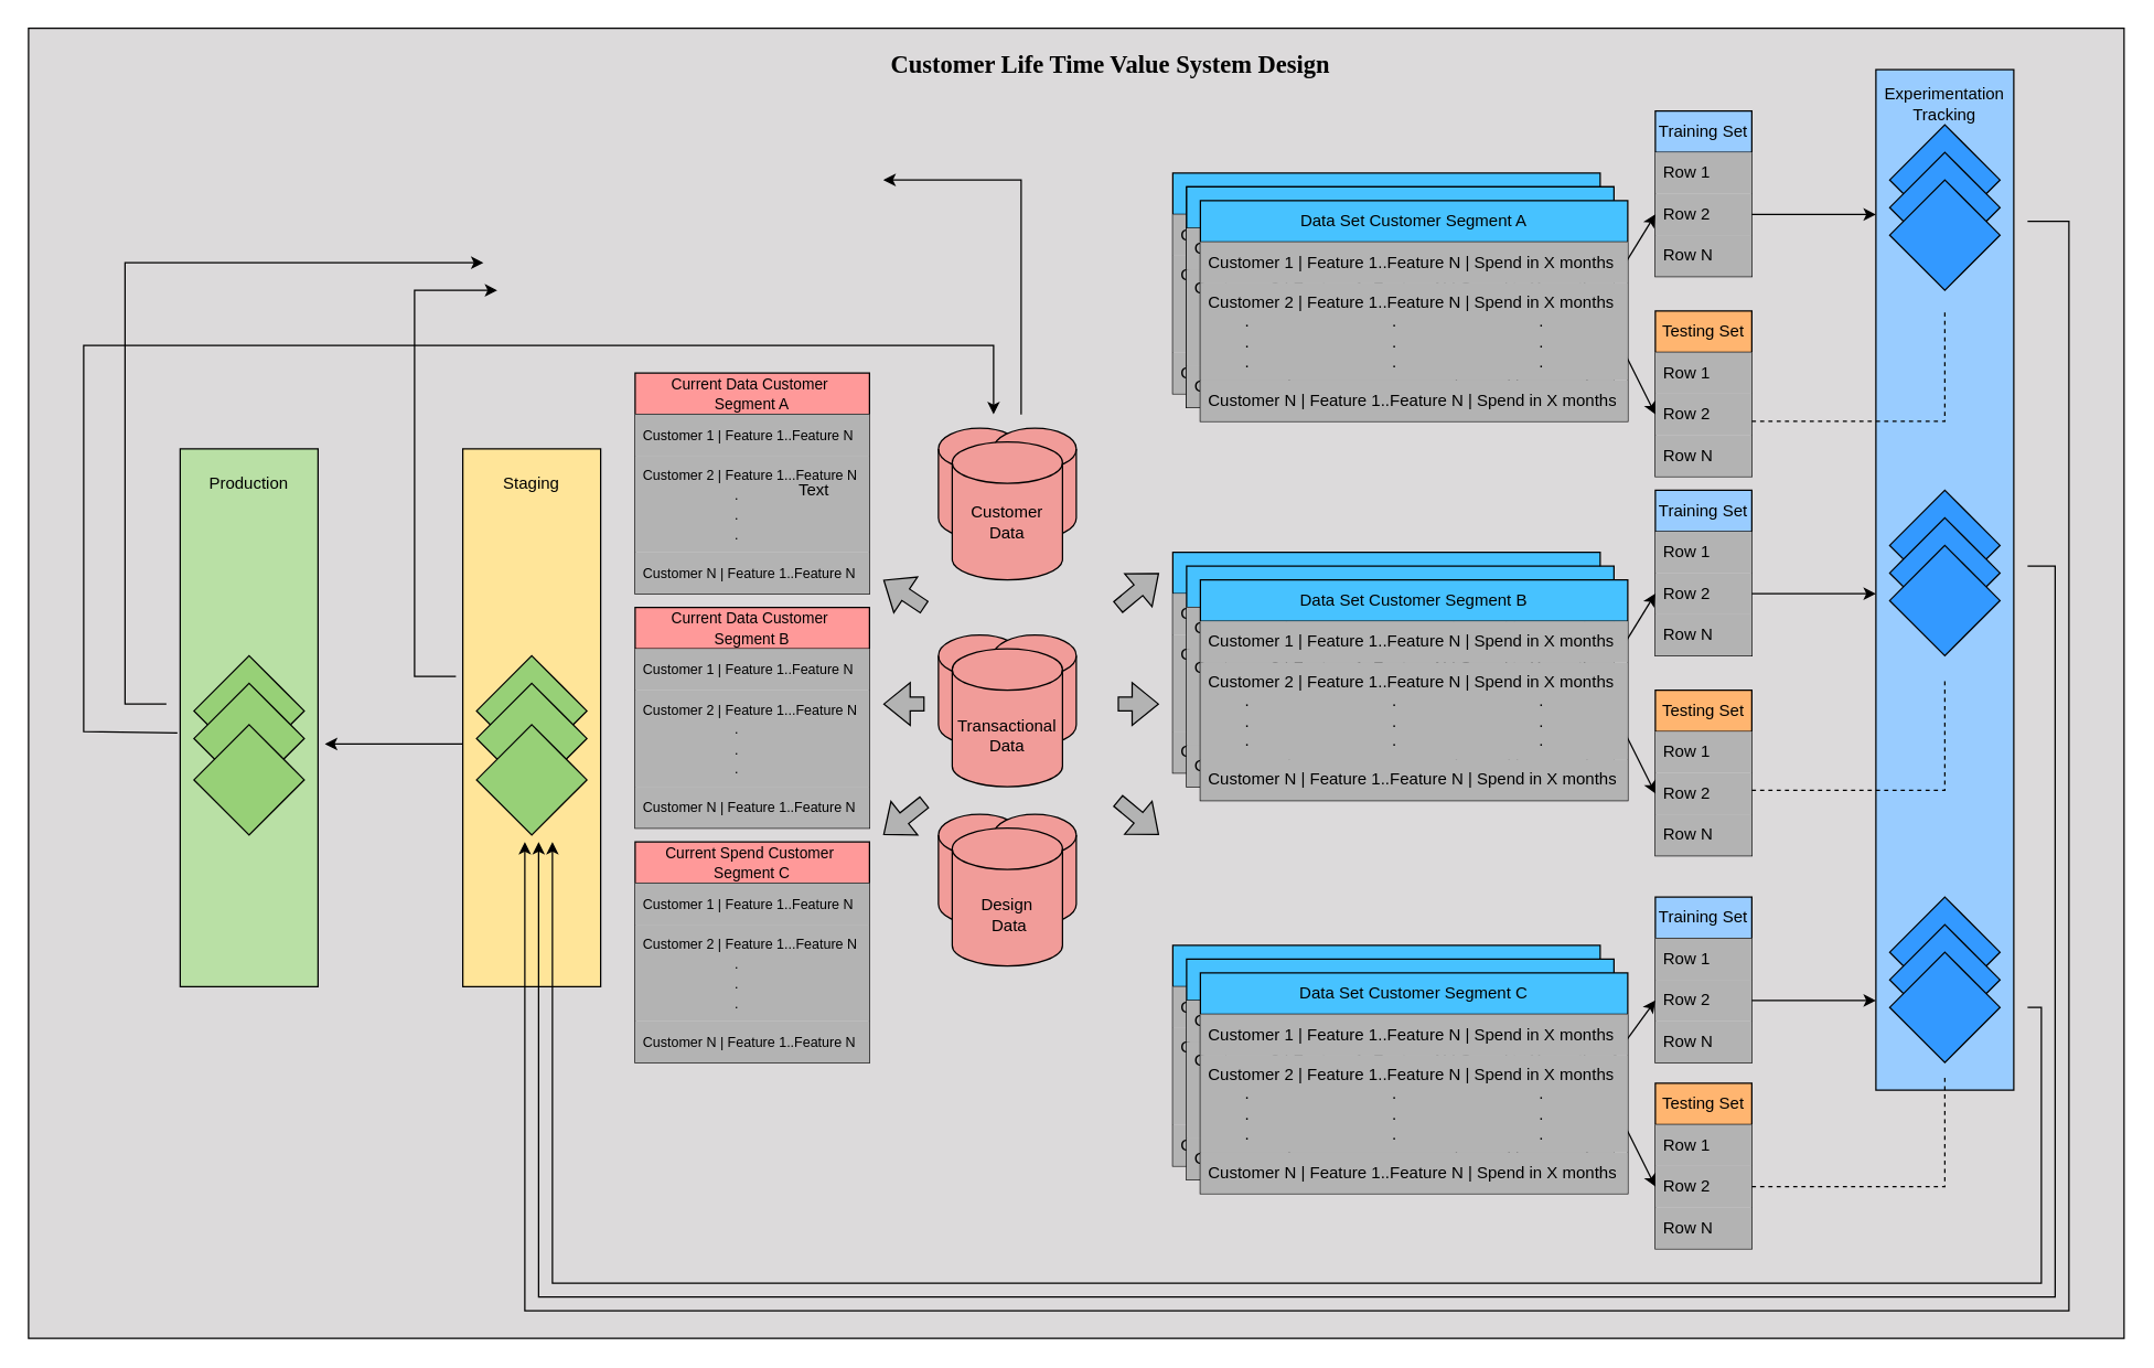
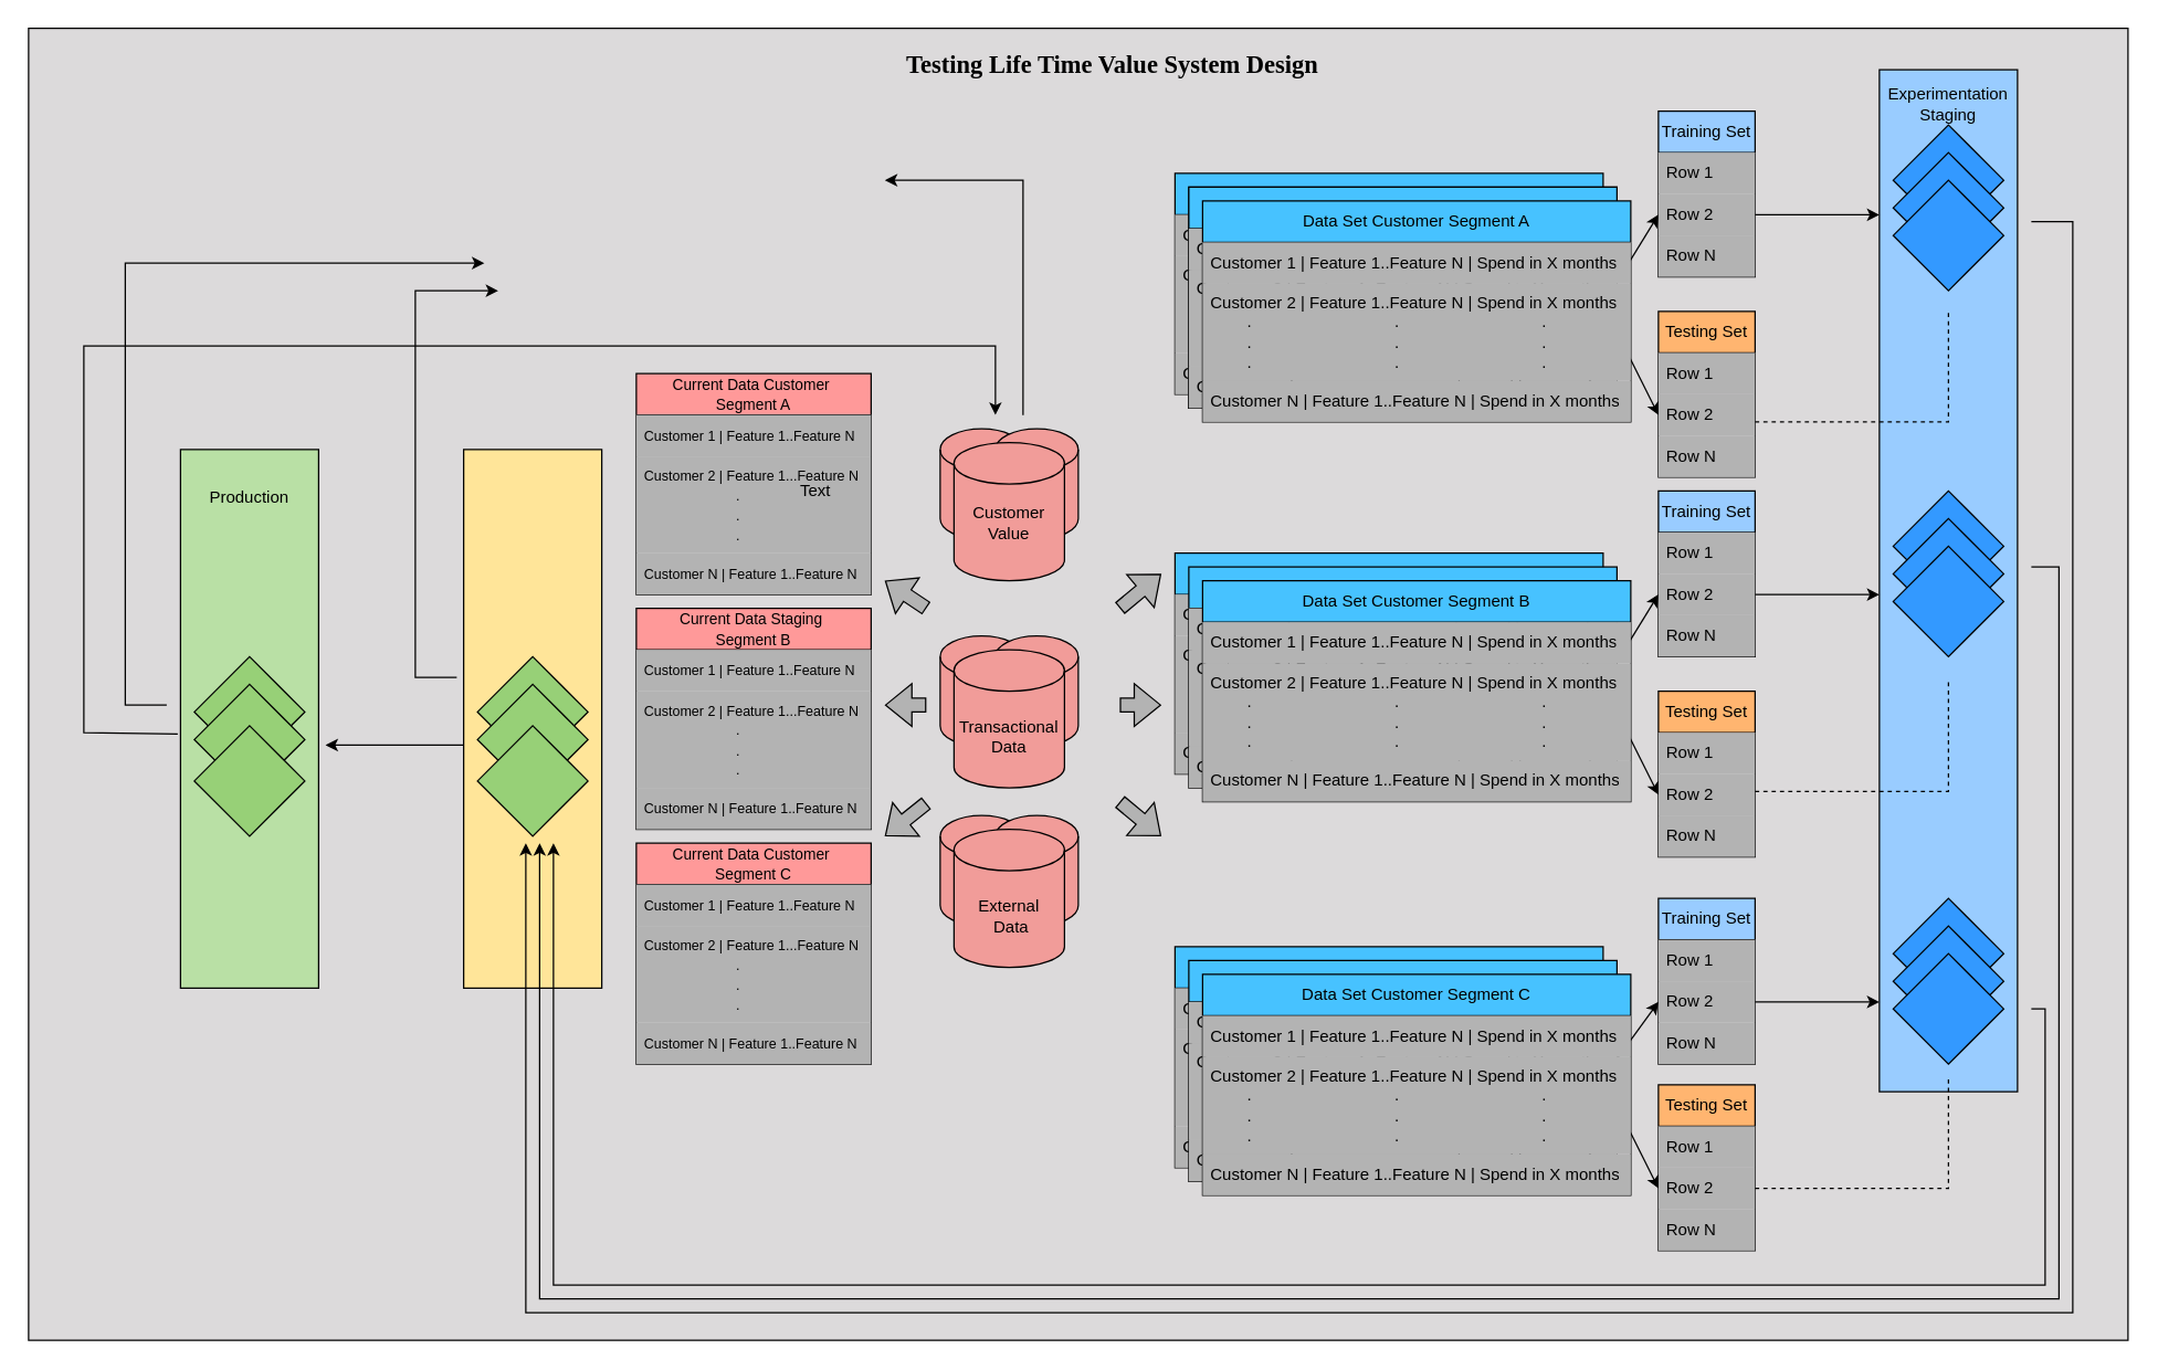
- <mxCell id="140" value="&lt;font face=&quot;Verdana&quot; style=&quot;font-size: 18px;&quot;&gt;&lt;b&gt;Customer Life Time Value System Design&lt;/b&gt;&lt;/font&gt;" style="text;html=1;align=center;verticalAlign=middle;whiteSpace=wrap;rounded=0;" vertex="1" parent="1"><mxGeometry x="640" y="32" width="330" height="30" as="geometry" /></mxCell>
+ <mxCell id="140" value="&lt;font face=&quot;Verdana&quot; style=&quot;font-size: 18px;&quot;&gt;&lt;b&gt;Testing Life Time Value System Design&lt;/b&gt;&lt;/font&gt;" style="text;html=1;align=center;verticalAlign=middle;whiteSpace=wrap;rounded=0;" vertex="1" parent="1"><mxGeometry x="640" y="32" width="330" height="30" as="geometry" /></mxCell>
- <mxCell id="130" value="Experimentation&lt;div&gt;Tracking&lt;/div&gt;" style="text;html=1;align=center;verticalAlign=middle;whiteSpace=wrap;rounded=0;" vertex="1" parent="1"><mxGeometry x="1370" y="60" width="80" height="30" as="geometry" /></mxCell>
+ <mxCell id="130" value="Experimentation&lt;div&gt;Staging&lt;/div&gt;" style="text;html=1;align=center;verticalAlign=middle;whiteSpace=wrap;rounded=0;" vertex="1" parent="1"><mxGeometry x="1370" y="60" width="80" height="30" as="geometry" /></mxCell>
- <mxCell id="110" value="Production" style="text;html=1;align=center;verticalAlign=middle;whiteSpace=wrap;rounded=0;" vertex="1" parent="1"><mxGeometry x="150" y="335" width="60" height="30" as="geometry" /></mxCell>
+ <mxCell id="110" value="Production" style="text;html=1;align=center;verticalAlign=middle;whiteSpace=wrap;rounded=0;" vertex="1" parent="1"><mxGeometry x="150" y="345" width="60" height="30" as="geometry" /></mxCell>
- <mxCell id="109" value="Staging" style="text;html=1;align=center;verticalAlign=middle;whiteSpace=wrap;rounded=0;" vertex="1" parent="1"><mxGeometry x="355" y="335" width="60" height="30" as="geometry" /></mxCell>
- <mxCell id="14" value="Customer Data" style="text;html=1;align=center;verticalAlign=middle;whiteSpace=wrap;rounded=0;" vertex="1" parent="1"><mxGeometry x="690" y="355" width="80" height="45" as="geometry" /></mxCell>
+ <mxCell id="14" value="Customer Value" style="text;html=1;align=center;verticalAlign=middle;whiteSpace=wrap;rounded=0;" vertex="1" parent="1"><mxGeometry x="690" y="355" width="80" height="45" as="geometry" /></mxCell>
- <mxCell id="120" value="&lt;font style=&quot;font-size: 11px;&quot;&gt;Current Data Customer&amp;nbsp;&lt;/font&gt;&lt;div&gt;&lt;font style=&quot;font-size: 11px;&quot;&gt;Segment B&lt;/font&gt;&lt;/div&gt;" style="swimlane;fontStyle=0;childLayout=stackLayout;horizontal=1;startSize=30;horizontalStack=0;resizeParent=1;resizeParentMax=0;resizeLast=0;collapsible=1;marginBottom=0;whiteSpace=wrap;html=1;fillColor=#FF9999;" vertex="1" parent="1"><mxGeometry x="460" y="440" width="170" height="160" as="geometry" /></mxCell>
+ <mxCell id="120" value="&lt;font style=&quot;font-size: 11px;&quot;&gt;Current Data Staging&amp;nbsp;&lt;/font&gt;&lt;div&gt;&lt;font style=&quot;font-size: 11px;&quot;&gt;Segment B&lt;/font&gt;&lt;/div&gt;" style="swimlane;fontStyle=0;childLayout=stackLayout;horizontal=1;startSize=30;horizontalStack=0;resizeParent=1;resizeParentMax=0;resizeLast=0;collapsible=1;marginBottom=0;whiteSpace=wrap;html=1;fillColor=#FF9999;" vertex="1" parent="1"><mxGeometry x="460" y="440" width="170" height="160" as="geometry" /></mxCell>
- <mxCell id="124" value="&lt;font style=&quot;font-size: 11px;&quot;&gt;Current Spend Customer&amp;nbsp;&lt;/font&gt;&lt;div&gt;&lt;font style=&quot;font-size: 11px;&quot;&gt;Segment C&lt;/font&gt;&lt;/div&gt;" style="swimlane;fontStyle=0;childLayout=stackLayout;horizontal=1;startSize=30;horizontalStack=0;resizeParent=1;resizeParentMax=0;resizeLast=0;collapsible=1;marginBottom=0;whiteSpace=wrap;html=1;fillColor=#FF9999;" vertex="1" parent="1"><mxGeometry x="460" y="610" width="170" height="160" as="geometry" /></mxCell>
+ <mxCell id="124" value="&lt;font style=&quot;font-size: 11px;&quot;&gt;Current Data Customer&amp;nbsp;&lt;/font&gt;&lt;div&gt;&lt;font style=&quot;font-size: 11px;&quot;&gt;Segment C&lt;/font&gt;&lt;/div&gt;" style="swimlane;fontStyle=0;childLayout=stackLayout;horizontal=1;startSize=30;horizontalStack=0;resizeParent=1;resizeParentMax=0;resizeLast=0;collapsible=1;marginBottom=0;whiteSpace=wrap;html=1;fillColor=#FF9999;" vertex="1" parent="1"><mxGeometry x="460" y="610" width="170" height="160" as="geometry" /></mxCell>
- <mxCell id="16" value="Design&lt;div&gt;&amp;nbsp;Data&lt;/div&gt;" style="text;html=1;align=center;verticalAlign=middle;whiteSpace=wrap;rounded=0;" vertex="1" parent="1"><mxGeometry x="690" y="640" width="80" height="45" as="geometry" /></mxCell>
+ <mxCell id="16" value="External&lt;div&gt;&amp;nbsp;Data&lt;/div&gt;" style="text;html=1;align=center;verticalAlign=middle;whiteSpace=wrap;rounded=0;" vertex="1" parent="1"><mxGeometry x="690" y="640" width="80" height="45" as="geometry" /></mxCell>
